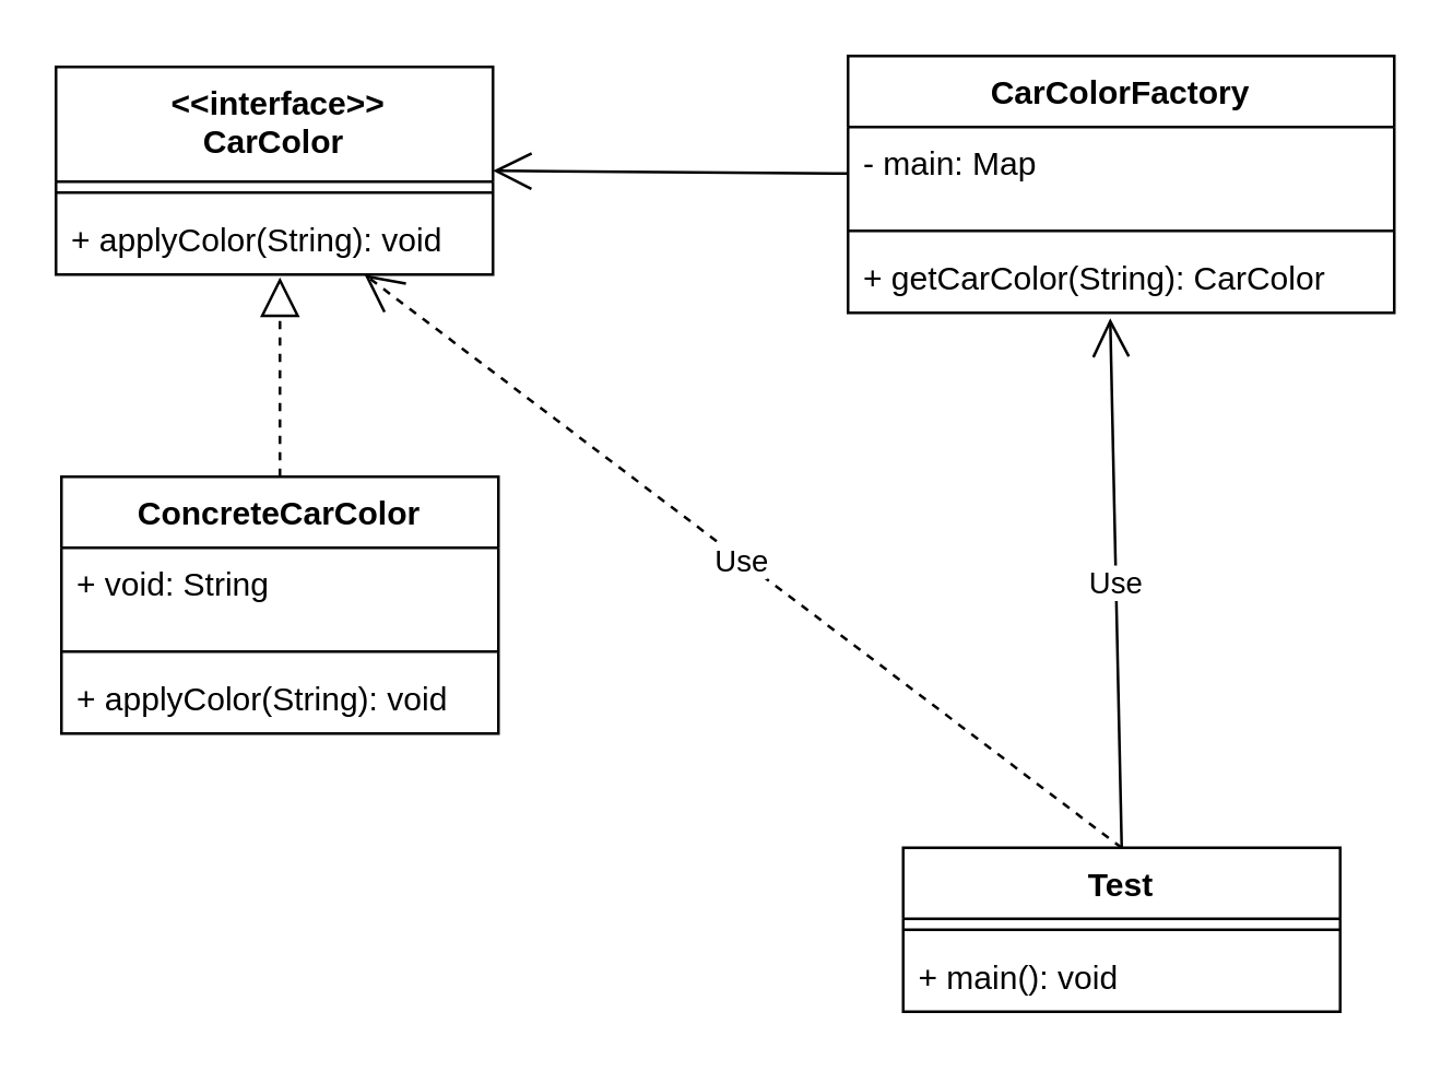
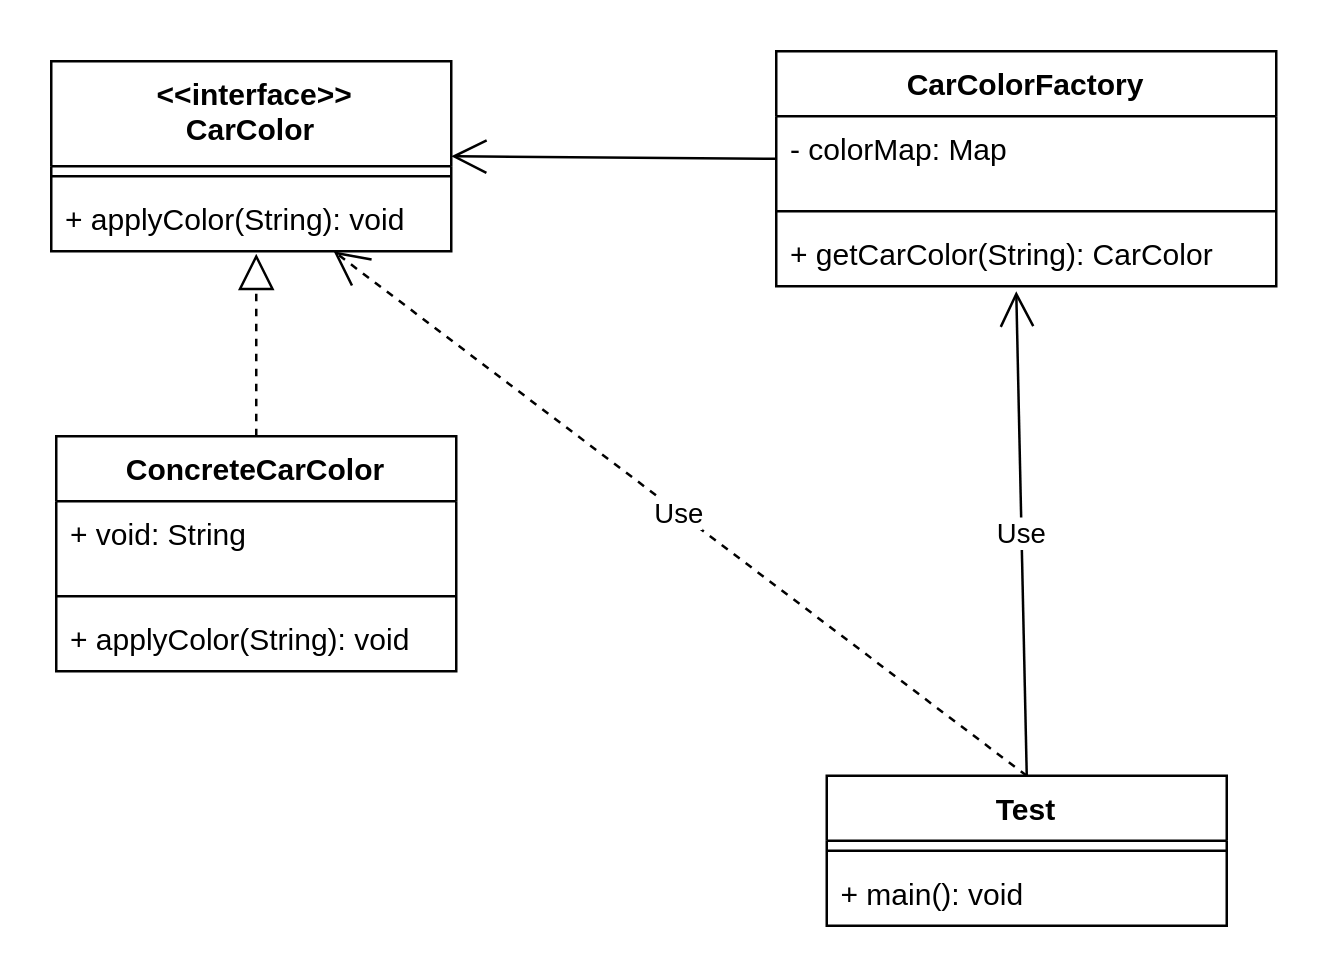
- <mxCell id="11" value="- main: Map" style="text;strokeColor=none;fillColor=none;align=left;verticalAlign=top;spacingLeft=4;spacingRight=4;overflow=hidden;rotatable=0;points=[[0,0.5],[1,0.5]];portConstraint=eastwest;" vertex="1" parent="10"><mxGeometry y="26" width="200" height="34" as="geometry" /></mxCell>
+ <mxCell id="11" value="- colorMap: Map" style="text;strokeColor=none;fillColor=none;align=left;verticalAlign=top;spacingLeft=4;spacingRight=4;overflow=hidden;rotatable=0;points=[[0,0.5],[1,0.5]];portConstraint=eastwest;" vertex="1" parent="10"><mxGeometry y="26" width="200" height="34" as="geometry" /></mxCell>
